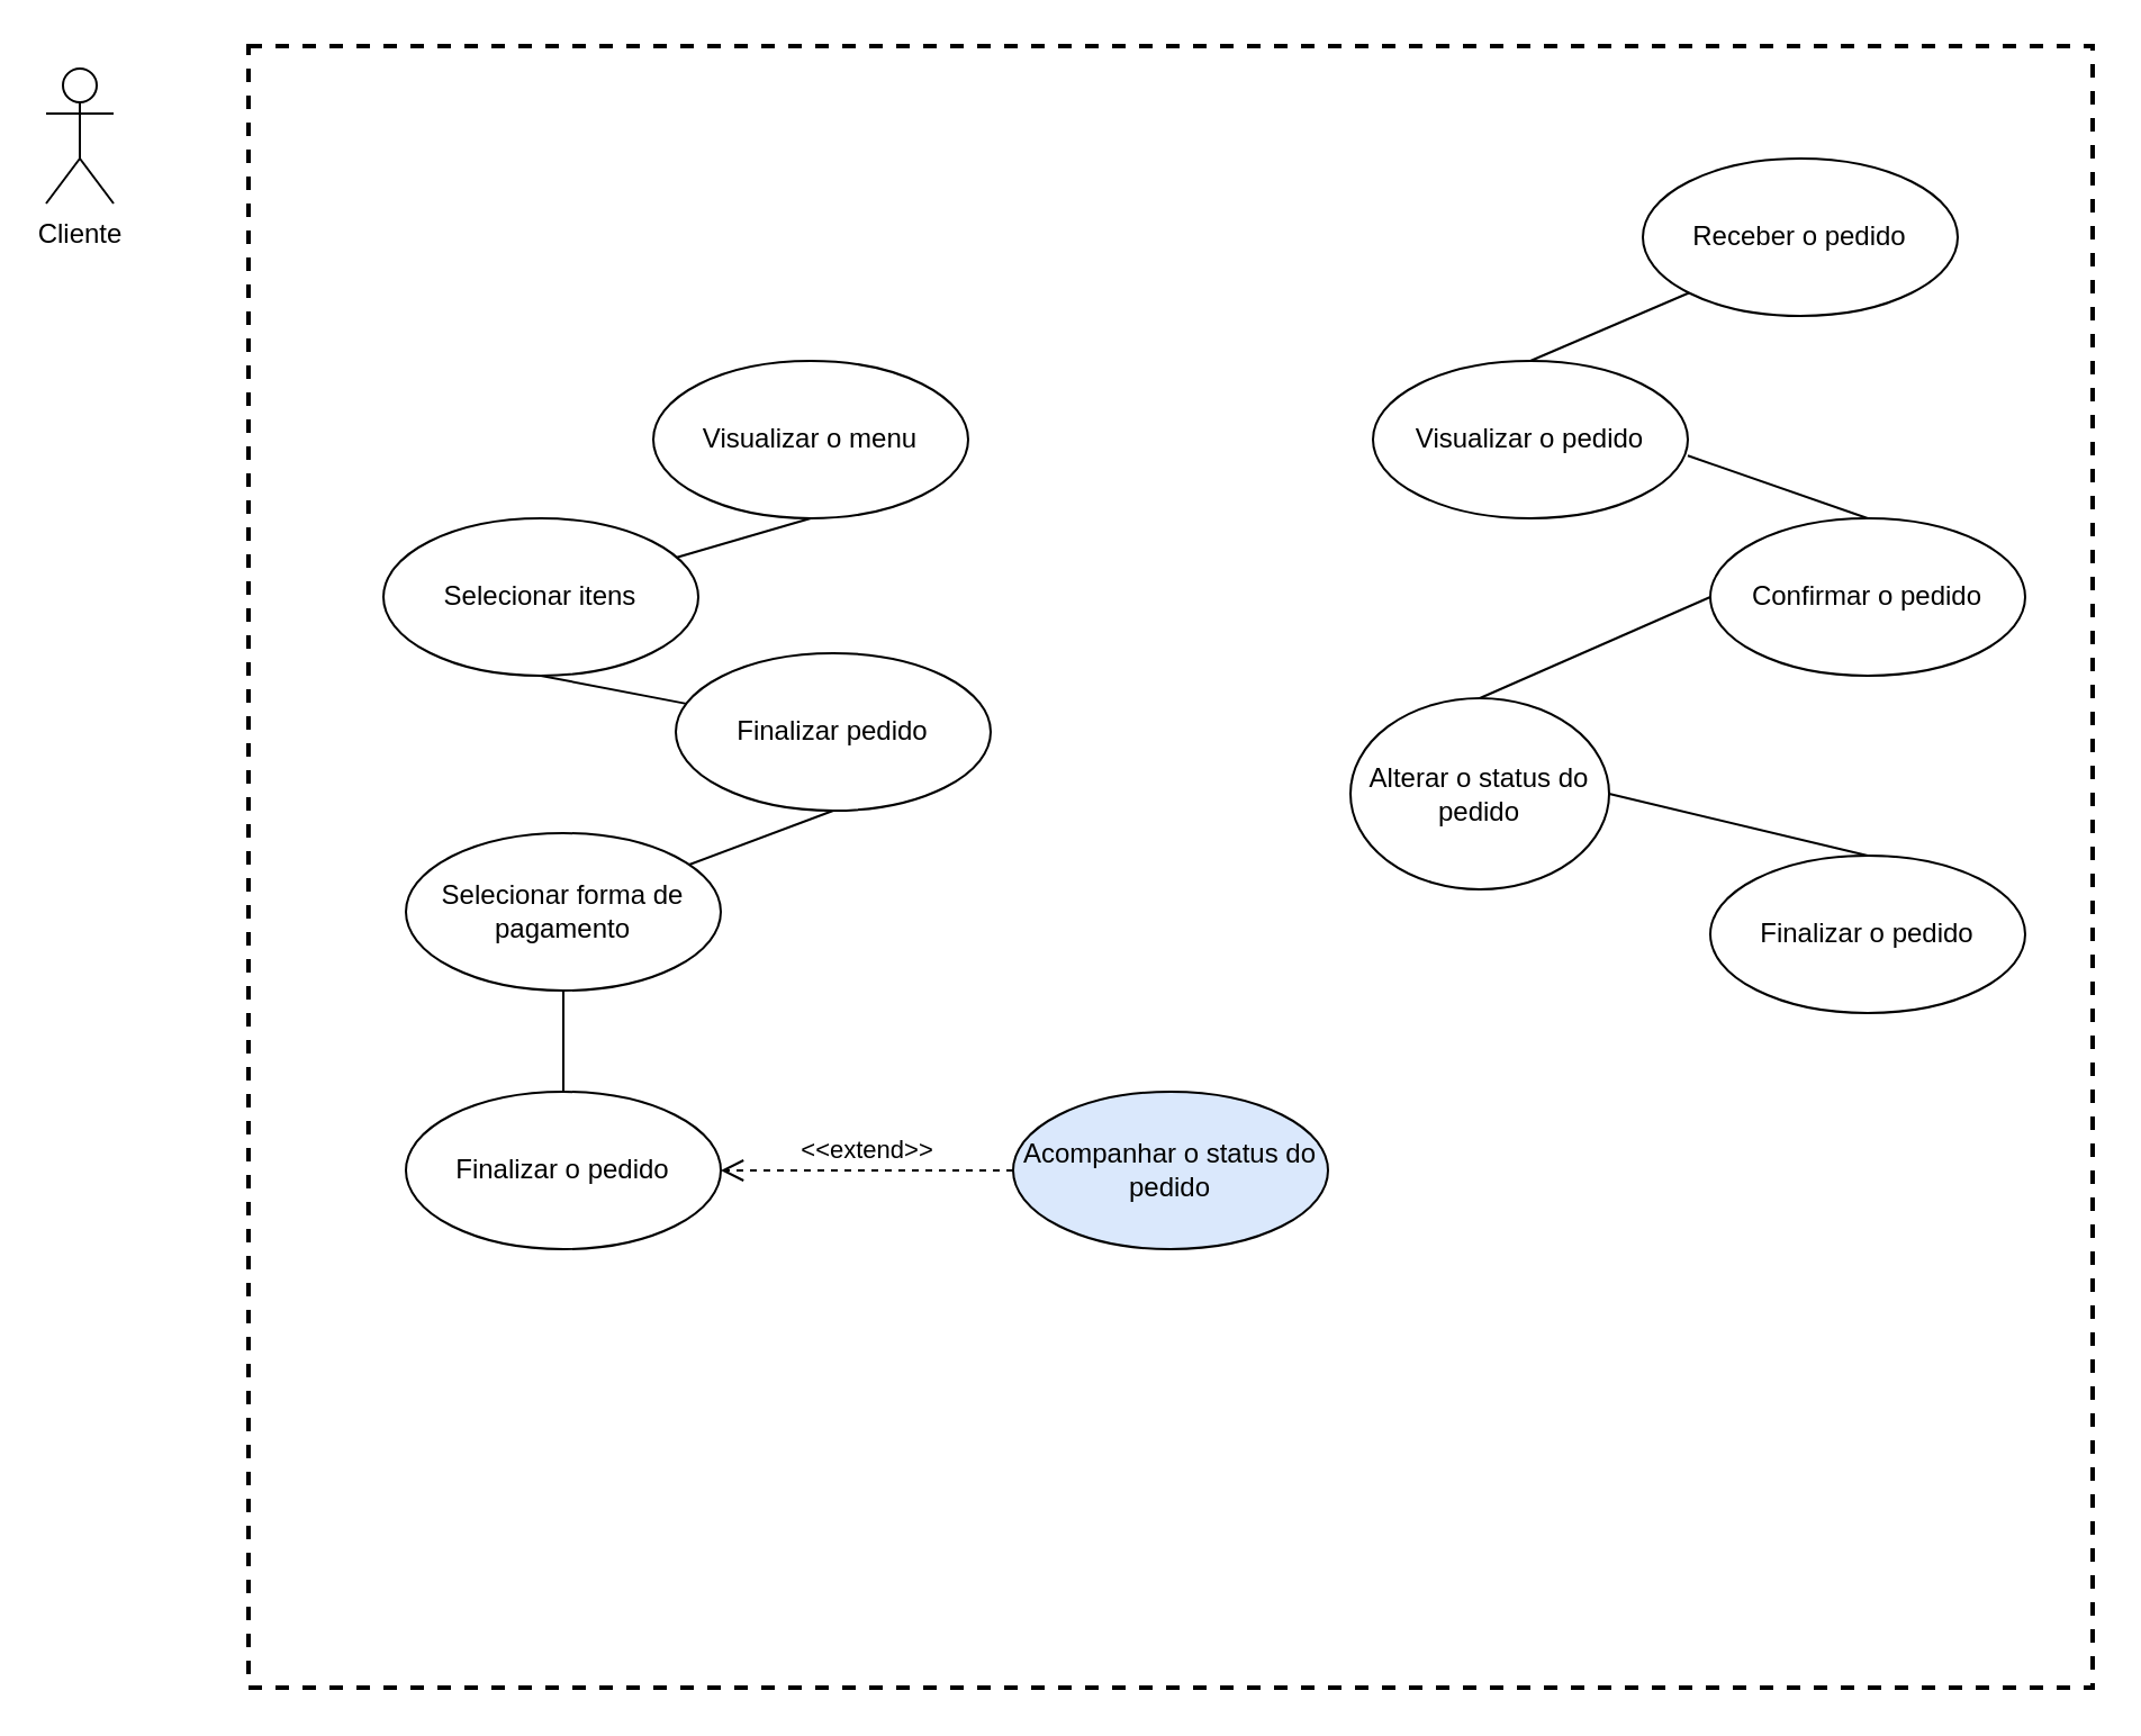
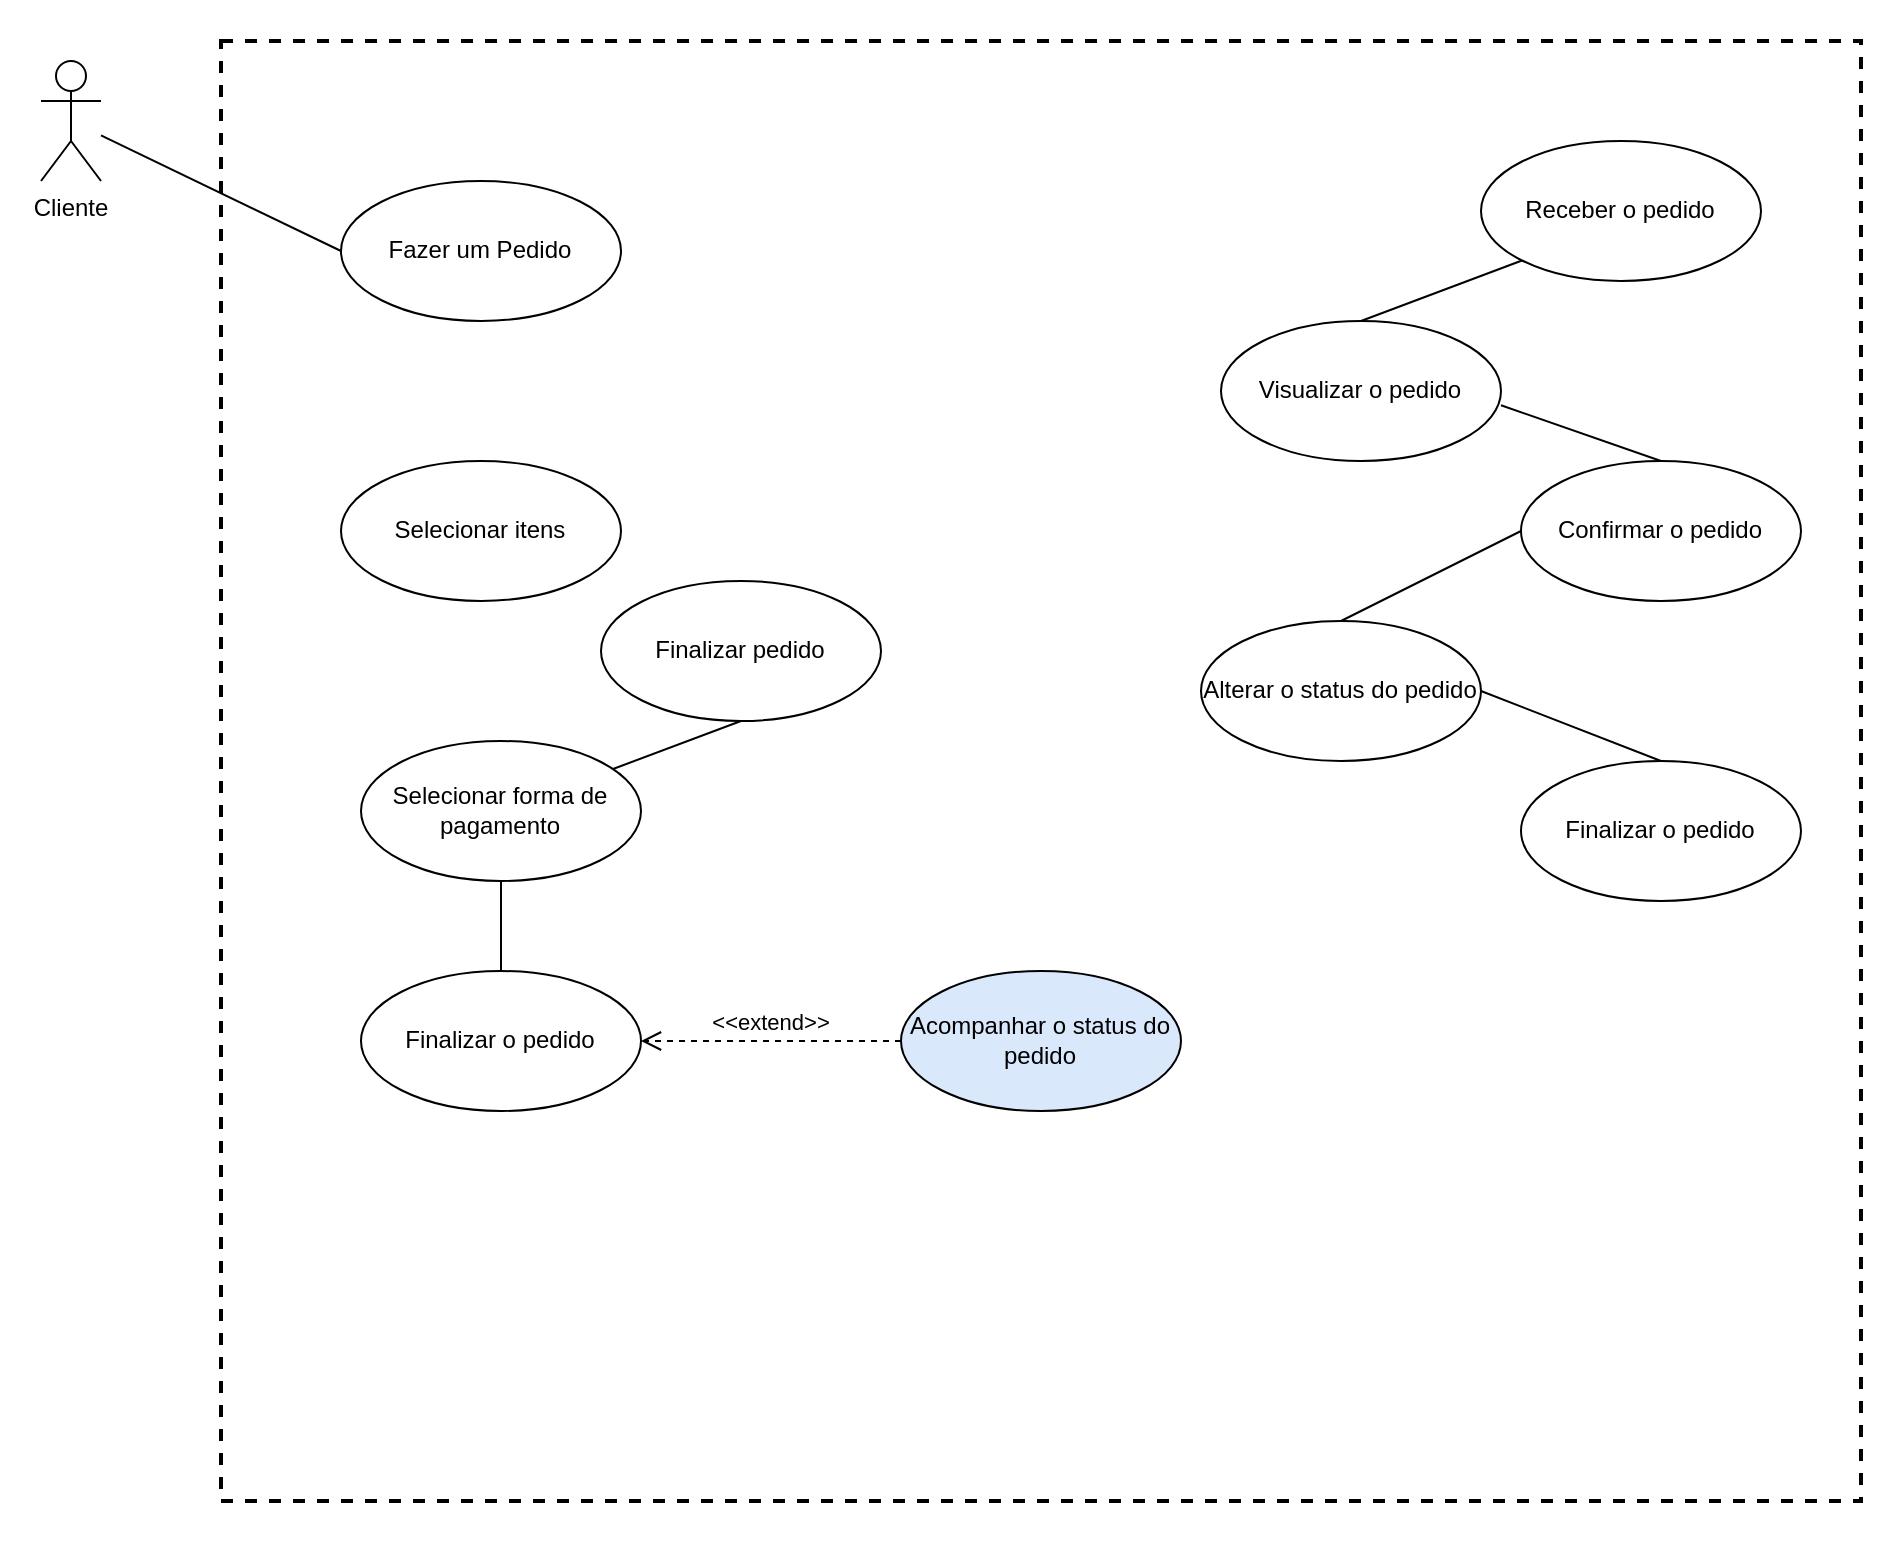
+ <mxCell id="5" value="" style="endArrow=none;html=1;rounded=0;exitX=0;exitY=0.5;exitDx=0;exitDy=0;" edge="1" parent="1" source="4" target="2"><mxGeometry width="50" height="50" relative="1" as="geometry"><mxPoint x="330" y="240" as="sourcePoint" /><mxPoint x="380" y="190" as="targetPoint" /></mxGeometry></mxCell>
- <mxCell id="15" value="Receber o pedido" style="ellipse;whiteSpace=wrap;html=1;" vertex="1" parent="1"><mxGeometry x="730" y="70" width="140" height="70" as="geometry" /></mxCell>
+ <mxCell id="15" value="Receber o pedido" style="ellipse;whiteSpace=wrap;html=1;" vertex="1" parent="1"><mxGeometry x="740" y="70" width="140" height="70" as="geometry" /></mxCell>
+ <mxCell id="4" value="Fazer um Pedido" style="ellipse;whiteSpace=wrap;html=1;" vertex="1" parent="1"><mxGeometry x="170" y="90" width="140" height="70" as="geometry" /></mxCell>
- <mxCell id="6" value="Visualizar o menu" style="ellipse;whiteSpace=wrap;html=1;" vertex="1" parent="1"><mxGeometry x="290" y="160" width="140" height="70" as="geometry" /></mxCell>
- <mxCell id="8" value="" style="endArrow=none;html=1;rounded=0;entryX=0.5;entryY=1;entryDx=0;entryDy=0;" edge="1" parent="1" source="7" target="6"><mxGeometry width="50" height="50" relative="1" as="geometry"><mxPoint x="330" y="370" as="sourcePoint" /><mxPoint x="240" y="290" as="targetPoint" /></mxGeometry></mxCell>
- <mxCell id="10" value="" style="endArrow=none;html=1;rounded=0;entryX=0.5;entryY=1;entryDx=0;entryDy=0;" edge="1" parent="1" source="9" target="7"><mxGeometry width="50" height="50" relative="1" as="geometry"><mxPoint x="330" y="500" as="sourcePoint" /><mxPoint x="240" y="420" as="targetPoint" /></mxGeometry></mxCell>
- <mxCell id="19" value="Alterar o status do pedido" style="ellipse;whiteSpace=wrap;html=1;" vertex="1" parent="1"><mxGeometry x="600" y="310" width="115" height="85" as="geometry" /></mxCell>
+ <mxCell id="19" value="Alterar o status do pedido" style="ellipse;whiteSpace=wrap;html=1;" vertex="1" parent="1"><mxGeometry x="600" y="310" width="140" height="70" as="geometry" /></mxCell>
